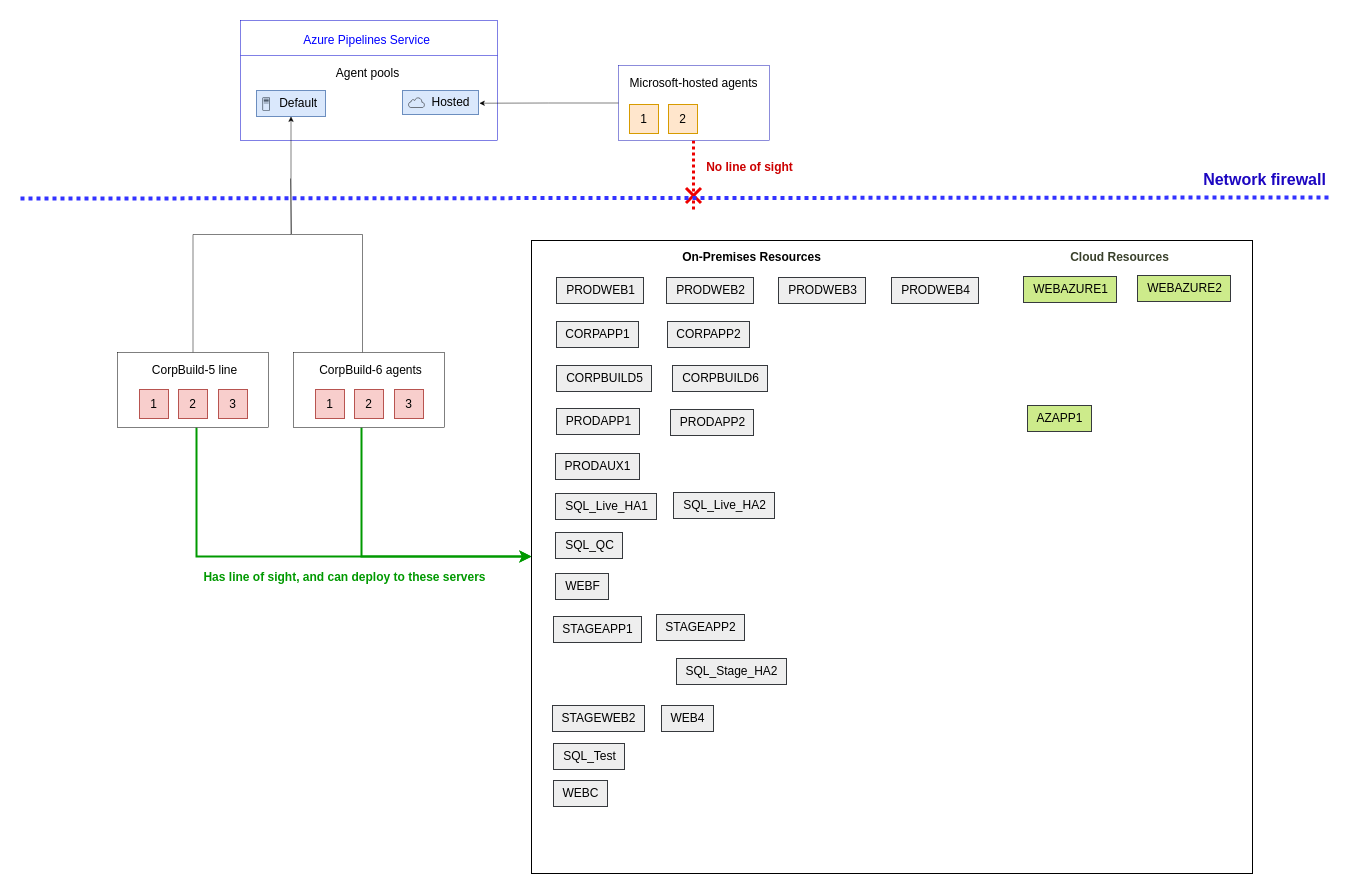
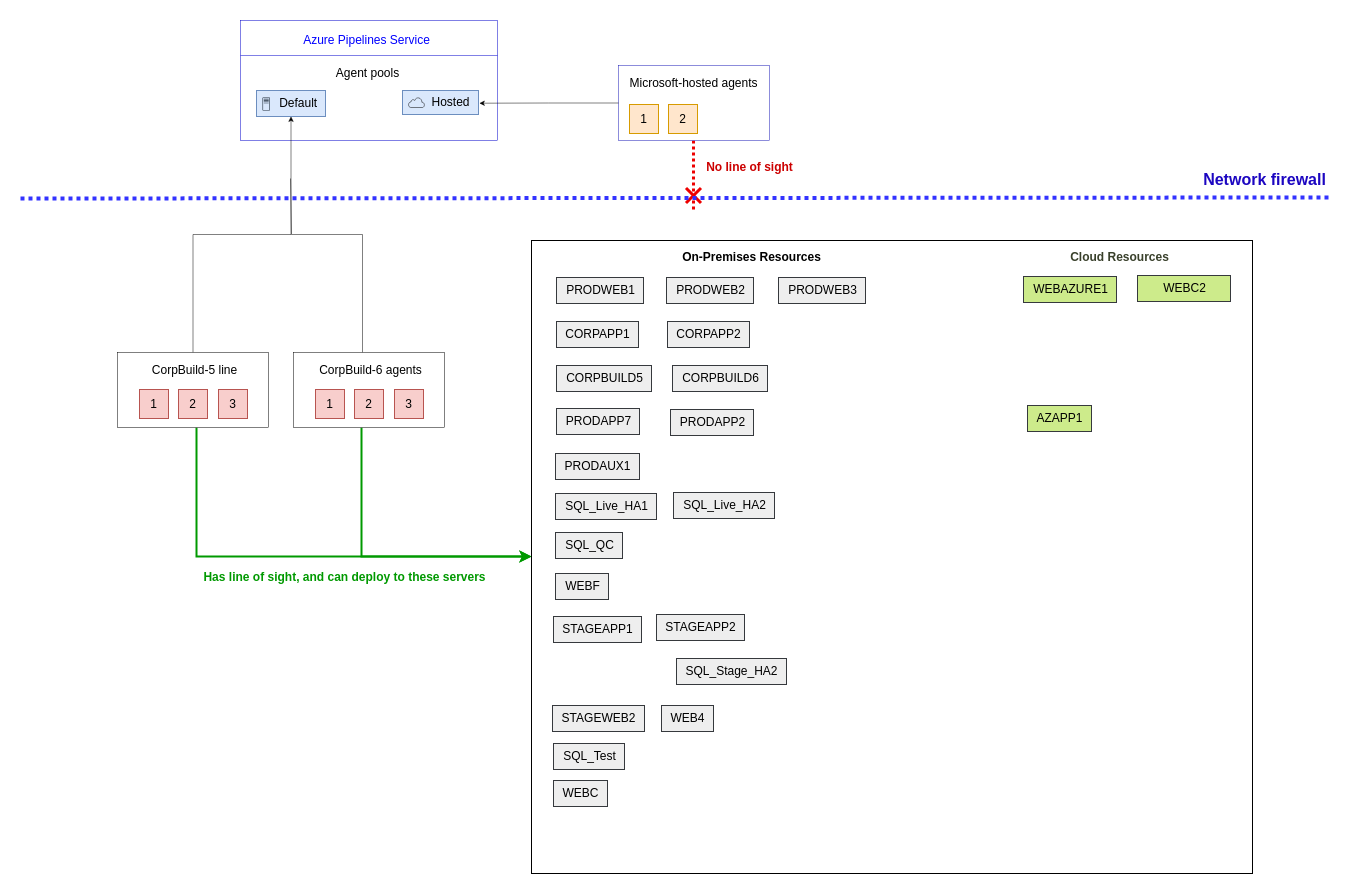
- <mxCell id="46" value="WEBAZURE2" style="text;html=1;align=center;verticalAlign=middle;resizable=0;points=[];autosize=1;strokeColor=#36393d;fillColor=#cdeb8b;" vertex="1" parent="1"><mxGeometry x="1137" y="275" width="93" height="26" as="geometry" /></mxCell>
+ <mxCell id="46" value="WEBC2" style="text;html=1;align=center;verticalAlign=middle;resizable=0;points=[];autosize=1;strokeColor=#36393d;fillColor=#cdeb8b;" vertex="1" parent="1"><mxGeometry x="1137" y="275" width="93" height="26" as="geometry" /></mxCell>
- <mxCell id="33" value="PRODWEB4" style="text;html=1;align=center;verticalAlign=middle;resizable=0;points=[];autosize=1;strokeColor=#36393d;fillColor=#eeeeee;" vertex="1" parent="1"><mxGeometry x="891" y="277" width="87" height="26" as="geometry" /></mxCell>
- <mxCell id="40" value="PRODAPP1" style="text;html=1;align=center;verticalAlign=middle;resizable=0;points=[];autosize=1;strokeColor=#36393d;fillColor=#eeeeee;" vertex="1" parent="1"><mxGeometry x="556" y="408" width="83" height="26" as="geometry" /></mxCell>
+ <mxCell id="40" value="PRODAPP7" style="text;html=1;align=center;verticalAlign=middle;resizable=0;points=[];autosize=1;strokeColor=#36393d;fillColor=#eeeeee;" vertex="1" parent="1"><mxGeometry x="556" y="408" width="83" height="26" as="geometry" /></mxCell>
